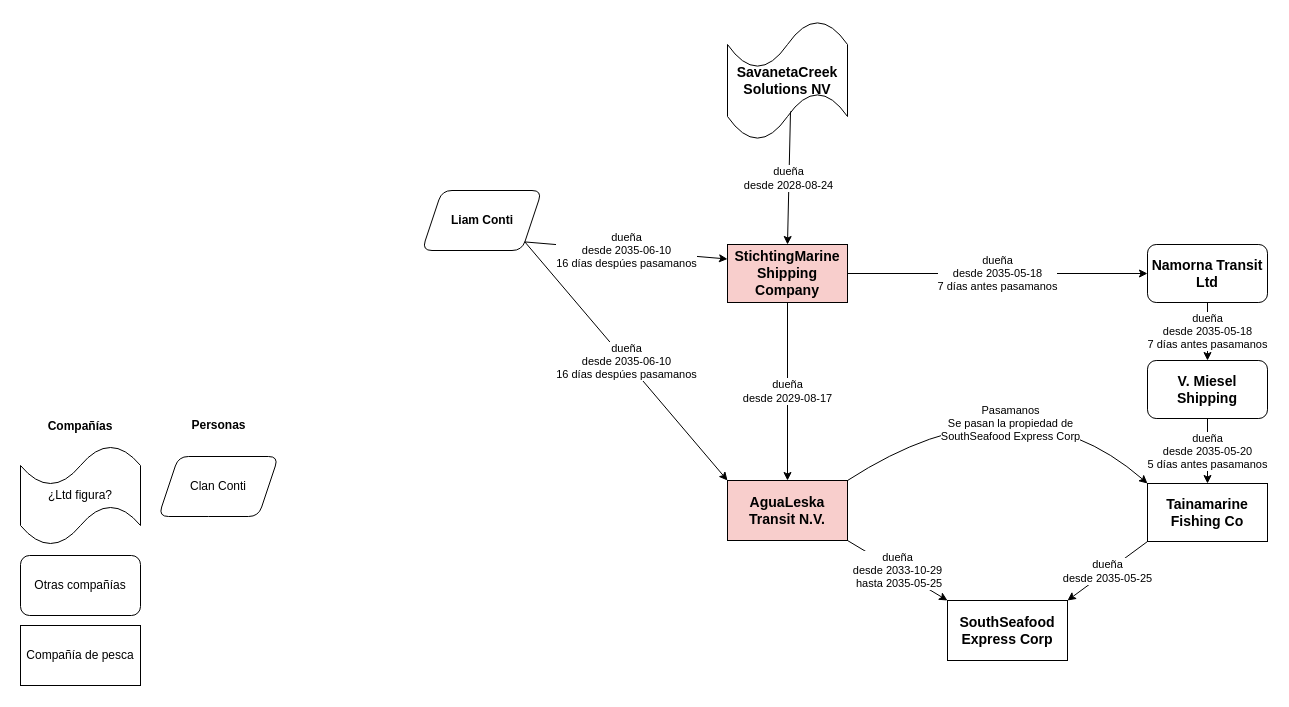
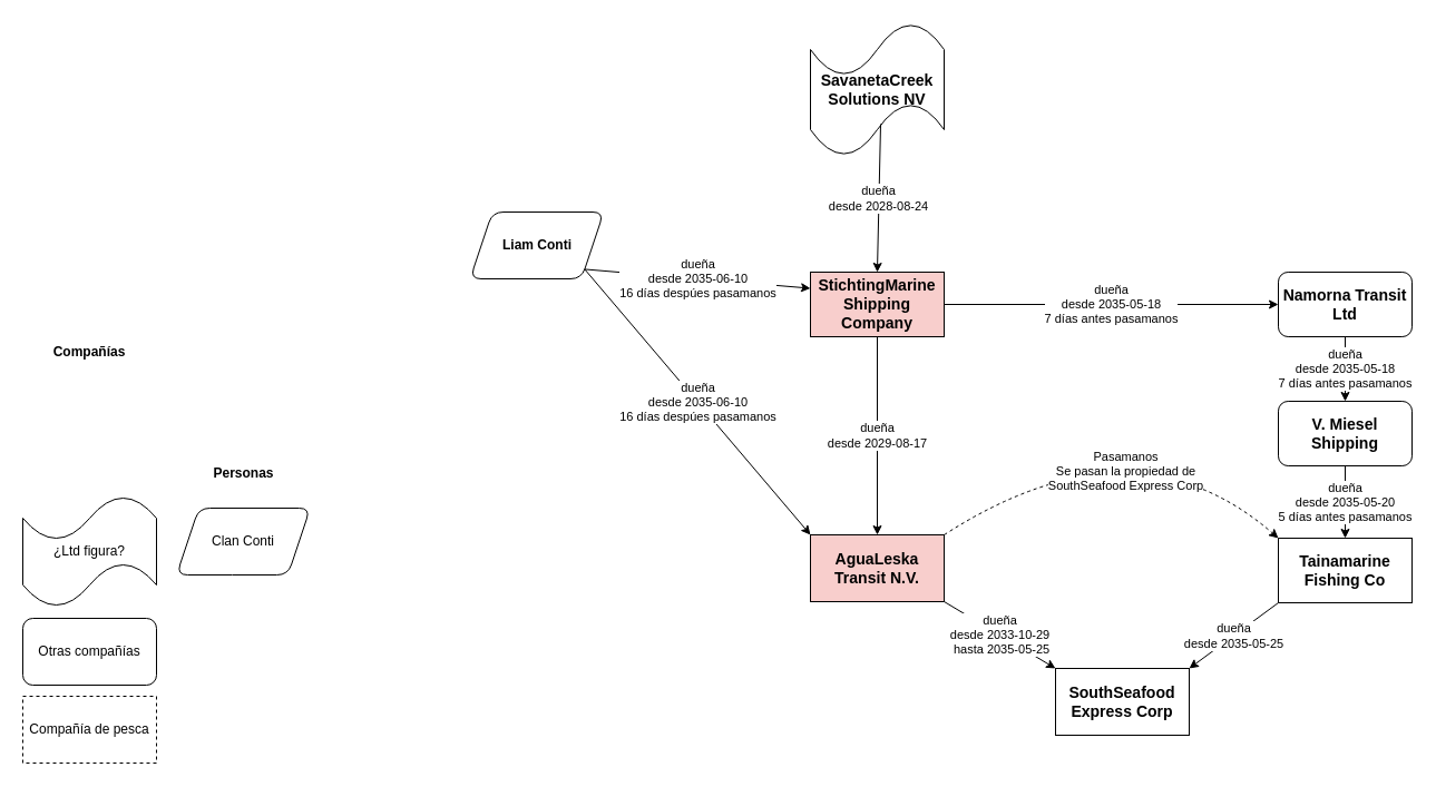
- <mxCell id="21" value="&lt;b&gt;Compañías&lt;/b&gt;" style="text;html=1;strokeColor=none;fillColor=none;align=center;verticalAlign=middle;whiteSpace=wrap;rounded=0;" vertex="1" parent="1"><mxGeometry x="50" y="411" width="60" height="30" as="geometry" /></mxCell>
+ <mxCell id="21" value="&lt;b&gt;Compañías&lt;/b&gt;" style="text;html=1;strokeColor=none;fillColor=none;align=center;verticalAlign=middle;whiteSpace=wrap;rounded=0;" vertex="1" parent="1"><mxGeometry x="50" y="301" width="60" height="30" as="geometry" /></mxCell>
- <mxCell id="7" value="" style="curved=1;endArrow=classic;html=1;rounded=0;exitX=1;exitY=0;exitDx=0;exitDy=0;entryX=0;entryY=0;entryDx=0;entryDy=0;dashed=0;" edge="1" parent="1" source="4" target="5"><mxGeometry width="50" height="50" relative="1" as="geometry"><mxPoint x="987" y="590" as="sourcePoint" /><mxPoint x="1037" y="540" as="targetPoint" /><Array as="points"><mxPoint x="1017" y="370" /></Array></mxGeometry></mxCell>
+ <mxCell id="7" value="" style="curved=1;endArrow=classic;html=1;rounded=0;exitX=1;exitY=0;exitDx=0;exitDy=0;entryX=0;entryY=0;entryDx=0;entryDy=0;dashed=1;" edge="1" parent="1" source="4" target="5"><mxGeometry width="50" height="50" relative="1" as="geometry"><mxPoint x="987" y="590" as="sourcePoint" /><mxPoint x="1037" y="540" as="targetPoint" /><Array as="points"><mxPoint x="1017" y="370" /></Array></mxGeometry></mxCell>
- <mxCell id="16" value="Compañía de pesca" style="rounded=0;whiteSpace=wrap;html=1;" vertex="1" parent="1"><mxGeometry x="20" y="625" width="120" height="60" as="geometry" /></mxCell>
+ <mxCell id="16" value="Compañía de pesca" style="rounded=0;whiteSpace=wrap;html=1;dashed=1;" vertex="1" parent="1"><mxGeometry x="20" y="625" width="120" height="60" as="geometry" /></mxCell>
